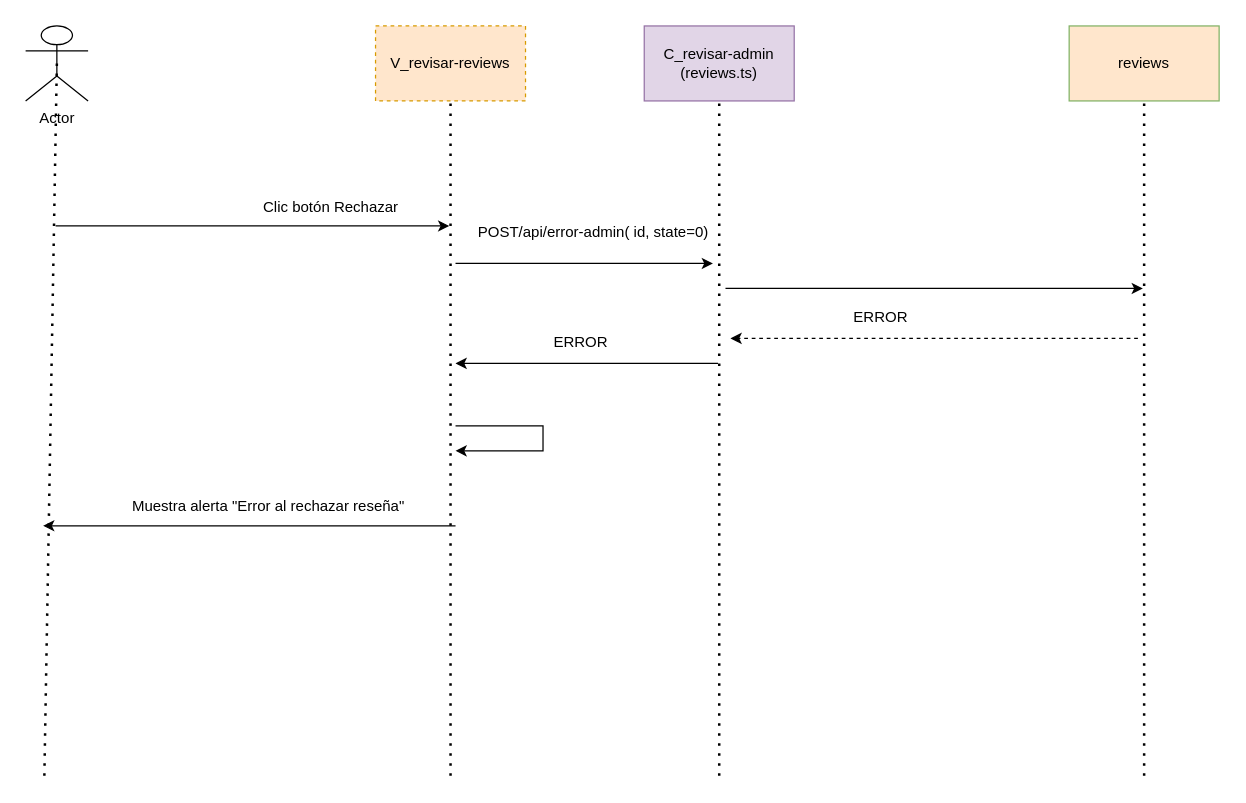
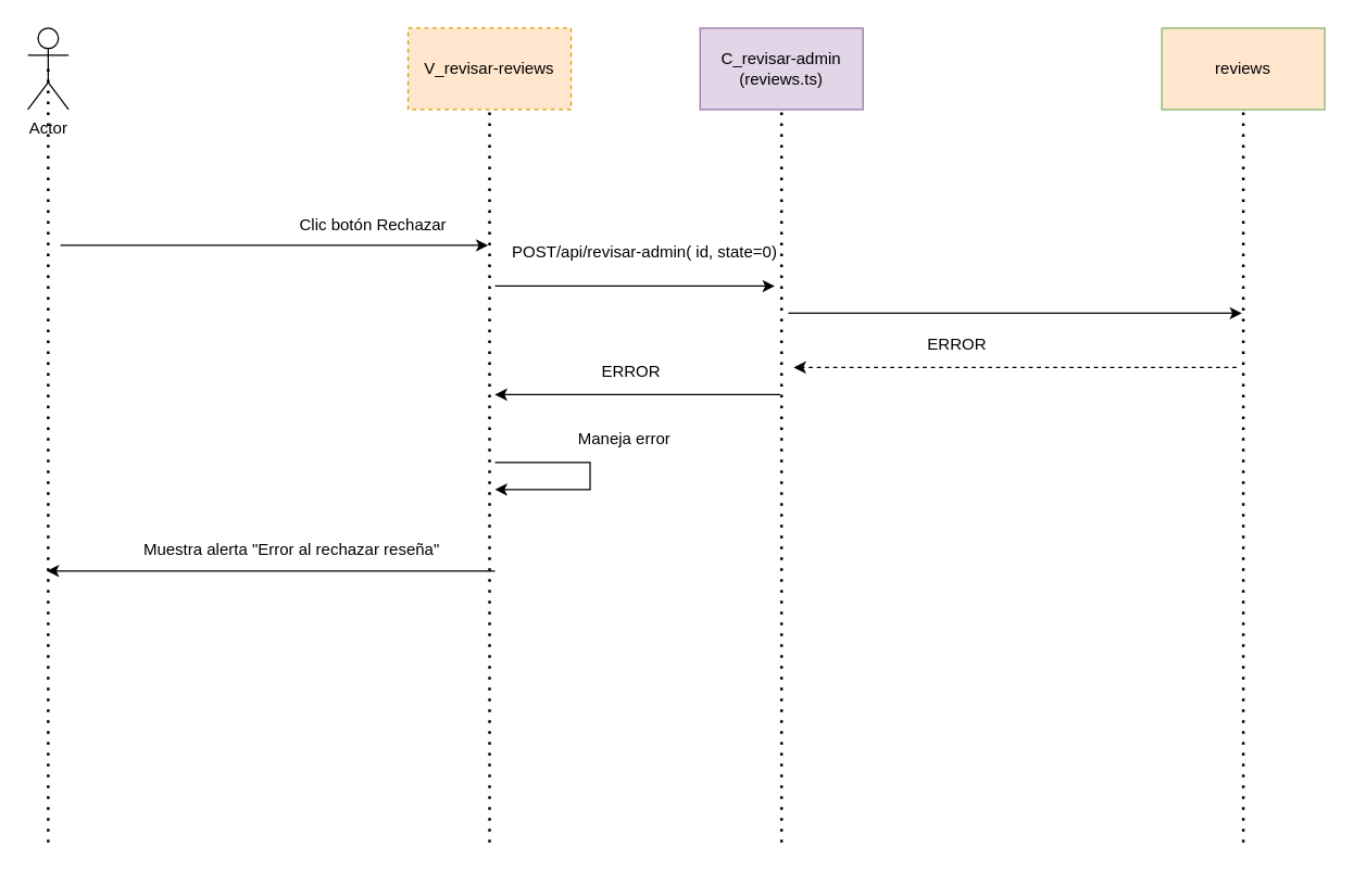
- <mxCell id="4" value="Actor" style="shape=umlActor;verticalLabelPosition=bottom;verticalAlign=top;html=1;outlineConnect=0;" vertex="1" parent="1"><mxGeometry x="20" y="20" width="50" height="60" as="geometry" /></mxCell>
+ <mxCell id="4" value="Actor" style="shape=umlActor;verticalLabelPosition=bottom;verticalAlign=top;html=1;outlineConnect=0;" vertex="1" parent="1"><mxGeometry x="20" y="20" width="30" height="60" as="geometry" /></mxCell>
- <mxCell id="11" value="Clic botón Rechazar" style="text;html=1;align=center;verticalAlign=middle;resizable=0;points=[];autosize=1;strokeColor=none;fillColor=none;" vertex="1" parent="1"><mxGeometry x="199" y="150" width="130" height="30" as="geometry" /></mxCell>
+ <mxCell id="11" value="Clic botón Rechazar" style="text;html=1;align=center;verticalAlign=middle;resizable=0;points=[];autosize=1;strokeColor=none;fillColor=none;" vertex="1" parent="1"><mxGeometry x="209" y="150" width="130" height="30" as="geometry" /></mxCell>
- <mxCell id="13" value="POST/api/error-admin( id, state=0)" style="text;html=1;align=center;verticalAlign=middle;resizable=0;points=[];autosize=1;strokeColor=none;fillColor=none;" vertex="1" parent="1"><mxGeometry x="364" y="170" width="220" height="30" as="geometry" /></mxCell>
+ <mxCell id="13" value="POST/api/revisar-admin( id, state=0)" style="text;html=1;align=center;verticalAlign=middle;resizable=0;points=[];autosize=1;strokeColor=none;fillColor=none;" vertex="1" parent="1"><mxGeometry x="364" y="170" width="220" height="30" as="geometry" /></mxCell>
+ <mxCell id="20" value="Maneja error" style="text;html=1;align=center;verticalAlign=middle;resizable=0;points=[];autosize=1;strokeColor=none;fillColor=none;" vertex="1" parent="1"><mxGeometry x="414" y="308" width="90" height="30" as="geometry" /></mxCell>
